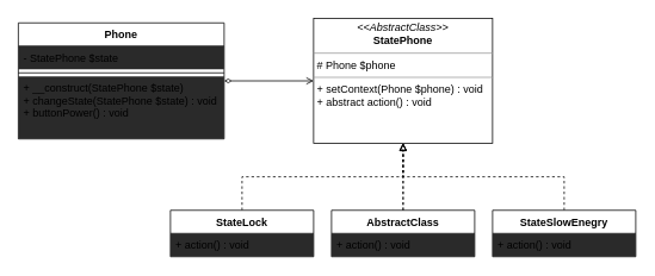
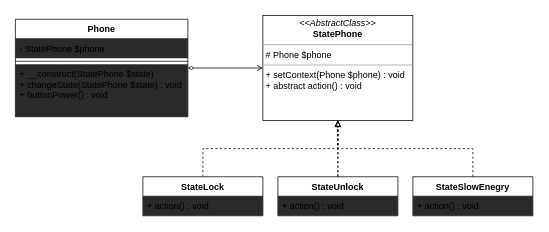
- <mxCell id="4" value="- StatePhone $state" style="text;strokeColor=none;align=left;verticalAlign=top;spacingLeft=4;spacingRight=4;overflow=hidden;rotatable=0;points=[[0,0.5],[1,0.5]];portConstraint=eastwest;fillColor=#2a2a2a;" parent="3" vertex="1"><mxGeometry y="26" width="230" height="26" as="geometry" /></mxCell>
+ <mxCell id="4" value="- StatePhone $phone" style="text;strokeColor=none;align=left;verticalAlign=top;spacingLeft=4;spacingRight=4;overflow=hidden;rotatable=0;points=[[0,0.5],[1,0.5]];portConstraint=eastwest;fillColor=#2a2a2a;" parent="3" vertex="1"><mxGeometry y="26" width="230" height="26" as="geometry" /></mxCell>
- <mxCell id="12" value="AbstractClass" style="swimlane;fontStyle=1;align=center;verticalAlign=top;childLayout=stackLayout;horizontal=1;startSize=26;horizontalStack=0;resizeParent=1;resizeParentMax=0;resizeLast=0;collapsible=1;marginBottom=0;" parent="1" vertex="1"><mxGeometry x="370" y="235" width="160" height="52" as="geometry" /></mxCell>
+ <mxCell id="12" value="StateUnlock" style="swimlane;fontStyle=1;align=center;verticalAlign=top;childLayout=stackLayout;horizontal=1;startSize=26;horizontalStack=0;resizeParent=1;resizeParentMax=0;resizeLast=0;collapsible=1;marginBottom=0;" parent="1" vertex="1"><mxGeometry x="370" y="235" width="160" height="52" as="geometry" /></mxCell>
